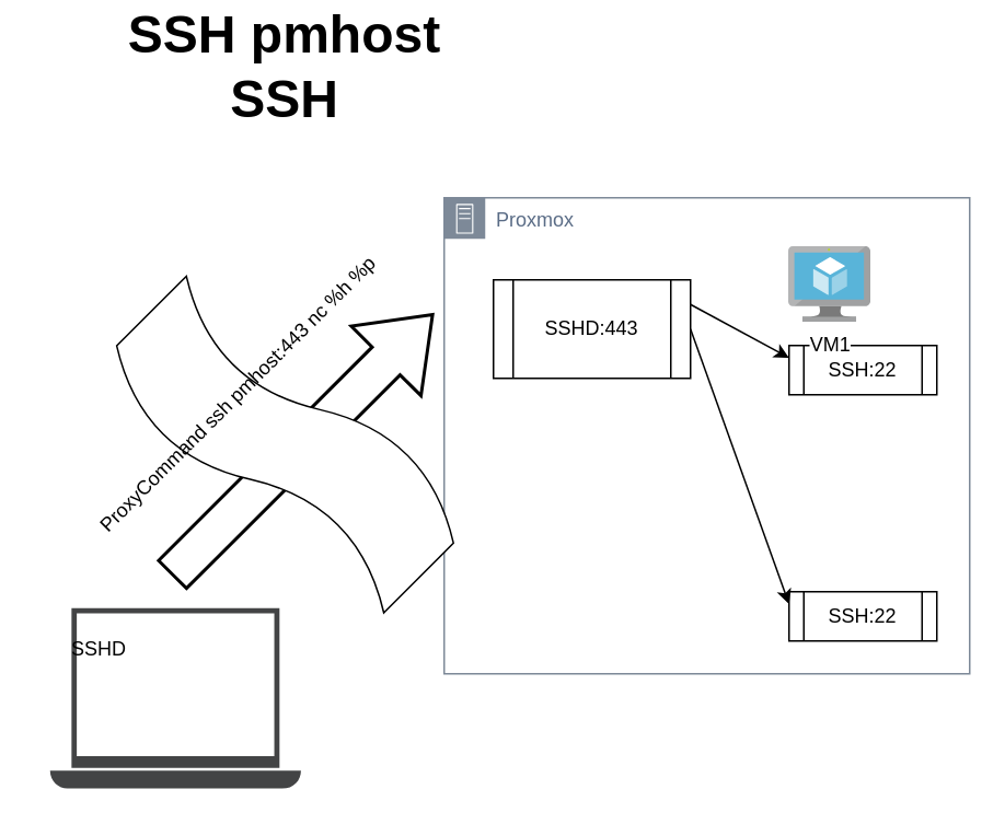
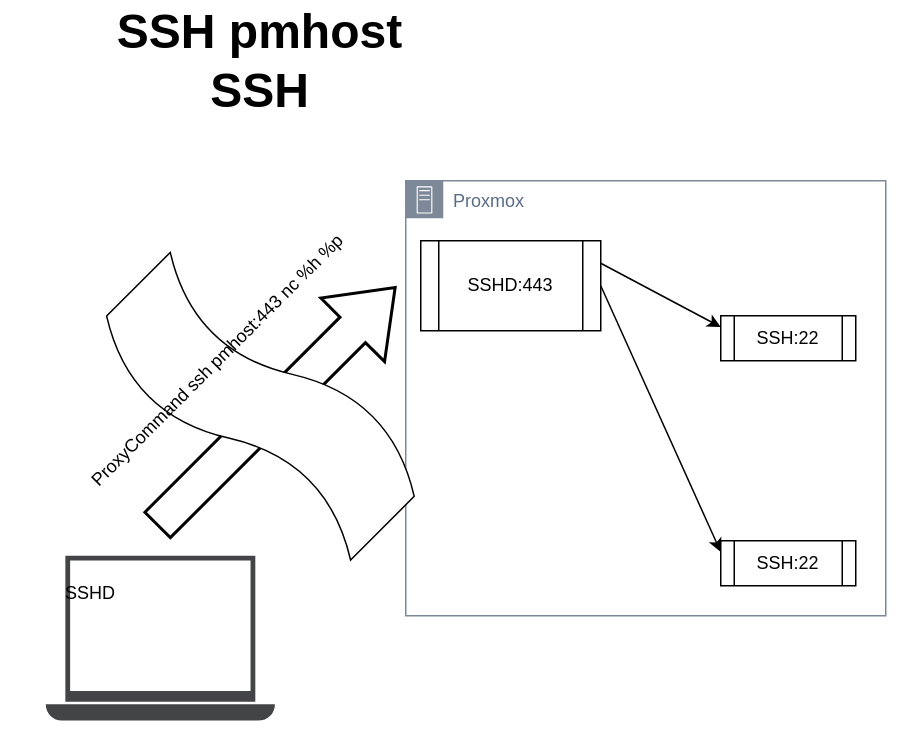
- <mxCell id="6" value="VM1" style="image;sketch=0;aspect=fixed;html=1;points=[];align=center;fontSize=12;image=img/lib/mscae/Virtual_Machine.svg;" parent="2" vertex="1"><mxGeometry x="210" y="30" width="50" height="46" as="geometry" /></mxCell>
- <mxCell id="3" value="SSHD:443" style="shape=process;whiteSpace=wrap;html=1;backgroundOutline=1;" parent="2" vertex="1"><mxGeometry x="30" y="50" width="120" height="60" as="geometry" /></mxCell>
+ <mxCell id="3" value="SSHD:443" style="shape=process;whiteSpace=wrap;html=1;backgroundOutline=1;" parent="2" vertex="1"><mxGeometry x="10" y="40" width="120" height="60" as="geometry" /></mxCell>
